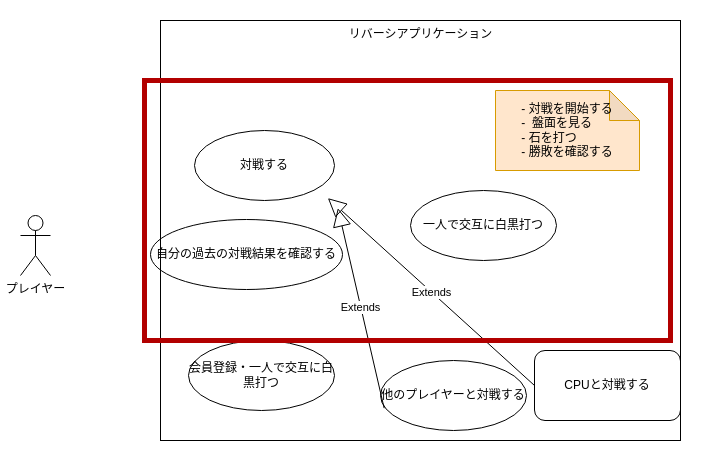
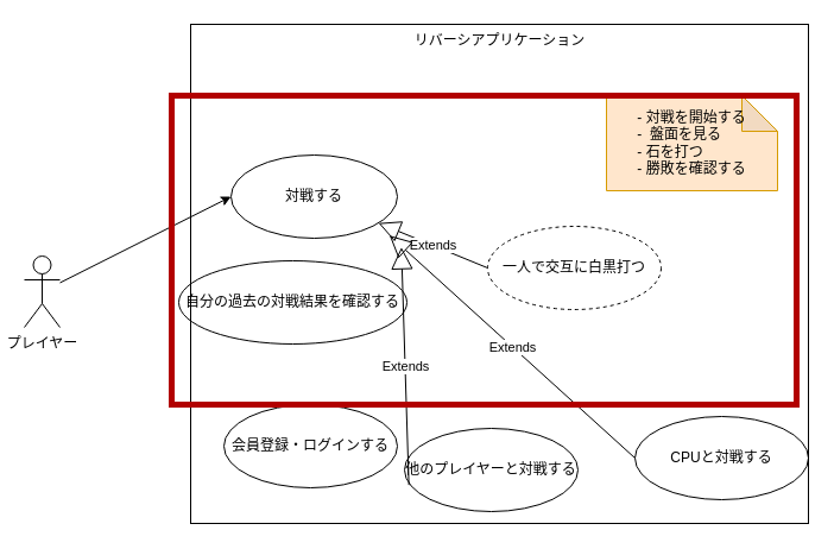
- <mxCell id="6" value="- 対戦を開始する&lt;br&gt;&lt;div style=&quot;text-align: left;&quot;&gt;&lt;span style=&quot;background-color: initial;&quot;&gt;-&amp;nbsp; 盤面を見る&lt;/span&gt;&lt;/div&gt;&lt;div style=&quot;text-align: left;&quot;&gt;&lt;span style=&quot;background-color: initial;&quot;&gt;- 石を打つ&lt;/span&gt;&lt;/div&gt;&lt;div style=&quot;text-align: left;&quot;&gt;&lt;span style=&quot;background-color: initial;&quot;&gt;- 勝敗を確認する&lt;/span&gt;&lt;/div&gt;" style="shape=note;whiteSpace=wrap;html=1;backgroundOutline=1;darkOpacity=0.05;labelBackgroundColor=none;fillColor=#ffe6cc;strokeColor=#d79b00;" vertex="1" parent="1"><mxGeometry x="495" y="90" width="144" height="80" as="geometry" /></mxCell>
+ <mxCell id="6" value="- 対戦を開始する&lt;br&gt;&lt;div style=&quot;text-align: left;&quot;&gt;&lt;span style=&quot;background-color: initial;&quot;&gt;-&amp;nbsp; 盤面を見る&lt;/span&gt;&lt;/div&gt;&lt;div style=&quot;text-align: left;&quot;&gt;&lt;span style=&quot;background-color: initial;&quot;&gt;- 石を打つ&lt;/span&gt;&lt;/div&gt;&lt;div style=&quot;text-align: left;&quot;&gt;&lt;span style=&quot;background-color: initial;&quot;&gt;- 勝敗を確認する&lt;/span&gt;&lt;/div&gt;" style="shape=note;whiteSpace=wrap;html=1;backgroundOutline=1;darkOpacity=0.05;labelBackgroundColor=none;fillColor=#ffe6cc;strokeColor=#d79b00;" vertex="1" parent="1"><mxGeometry x="510" y="80" width="144" height="80" as="geometry" /></mxCell>
+ <mxCell id="3" style="edgeStyle=none;html=1;entryX=0;entryY=0.5;entryDx=0;entryDy=0;" edge="1" parent="1" source="4" target="5"><mxGeometry relative="1" as="geometry" /></mxCell>
+ <mxCell id="12" value="Extends" style="endArrow=block;endSize=16;endFill=0;html=1;strokeColor=default;exitX=0;exitY=0.5;exitDx=0;exitDy=0;" edge="1" parent="1" source="9" target="5"><mxGeometry width="160" relative="1" as="geometry"><mxPoint x="360" y="250" as="sourcePoint" /><mxPoint x="520" y="250" as="targetPoint" /></mxGeometry></mxCell>
- <mxCell id="9" value="一人で交互に白黒打つ" style="ellipse;whiteSpace=wrap;html=1;labelBackgroundColor=none;fillColor=none;" vertex="1" parent="1"><mxGeometry x="410" y="190" width="146" height="70" as="geometry" /></mxCell>
+ <mxCell id="9" value="一人で交互に白黒打つ" style="ellipse;whiteSpace=wrap;html=1;labelBackgroundColor=none;fillColor=none;dashed=1;" vertex="1" parent="1"><mxGeometry x="410" y="190" width="146" height="70" as="geometry" /></mxCell>
- <mxCell id="8" value="会員登録・一人で交互に白黒打つ" style="ellipse;whiteSpace=wrap;html=1;labelBackgroundColor=none;fillColor=none;" vertex="1" parent="1"><mxGeometry x="188" y="340" width="146" height="70" as="geometry" /></mxCell>
+ <mxCell id="8" value="会員登録・ログインする" style="ellipse;whiteSpace=wrap;html=1;labelBackgroundColor=none;fillColor=none;" vertex="1" parent="1"><mxGeometry x="188" y="340" width="146" height="70" as="geometry" /></mxCell>
- <mxCell id="10" value="CPUと対戦する" style="whiteSpace=wrap;html=1;labelBackgroundColor=none;fillColor=none;rounded=1;" vertex="1" parent="1"><mxGeometry x="534" y="350" width="146" height="70" as="geometry" /></mxCell>
+ <mxCell id="10" value="CPUと対戦する" style="ellipse;whiteSpace=wrap;html=1;labelBackgroundColor=none;fillColor=none;" vertex="1" parent="1"><mxGeometry x="534" y="350" width="146" height="70" as="geometry" /></mxCell>
- <mxCell id="11" value="他のプレイヤーと対戦する" style="ellipse;whiteSpace=wrap;html=1;labelBackgroundColor=none;fillColor=none;" vertex="1" parent="1"><mxGeometry x="380" y="360" width="146" height="70" as="geometry" /></mxCell>
+ <mxCell id="11" value="他のプレイヤーと対戦する" style="ellipse;whiteSpace=wrap;html=1;labelBackgroundColor=none;fillColor=none;" vertex="1" parent="1"><mxGeometry x="340" y="360" width="146" height="70" as="geometry" /></mxCell>
